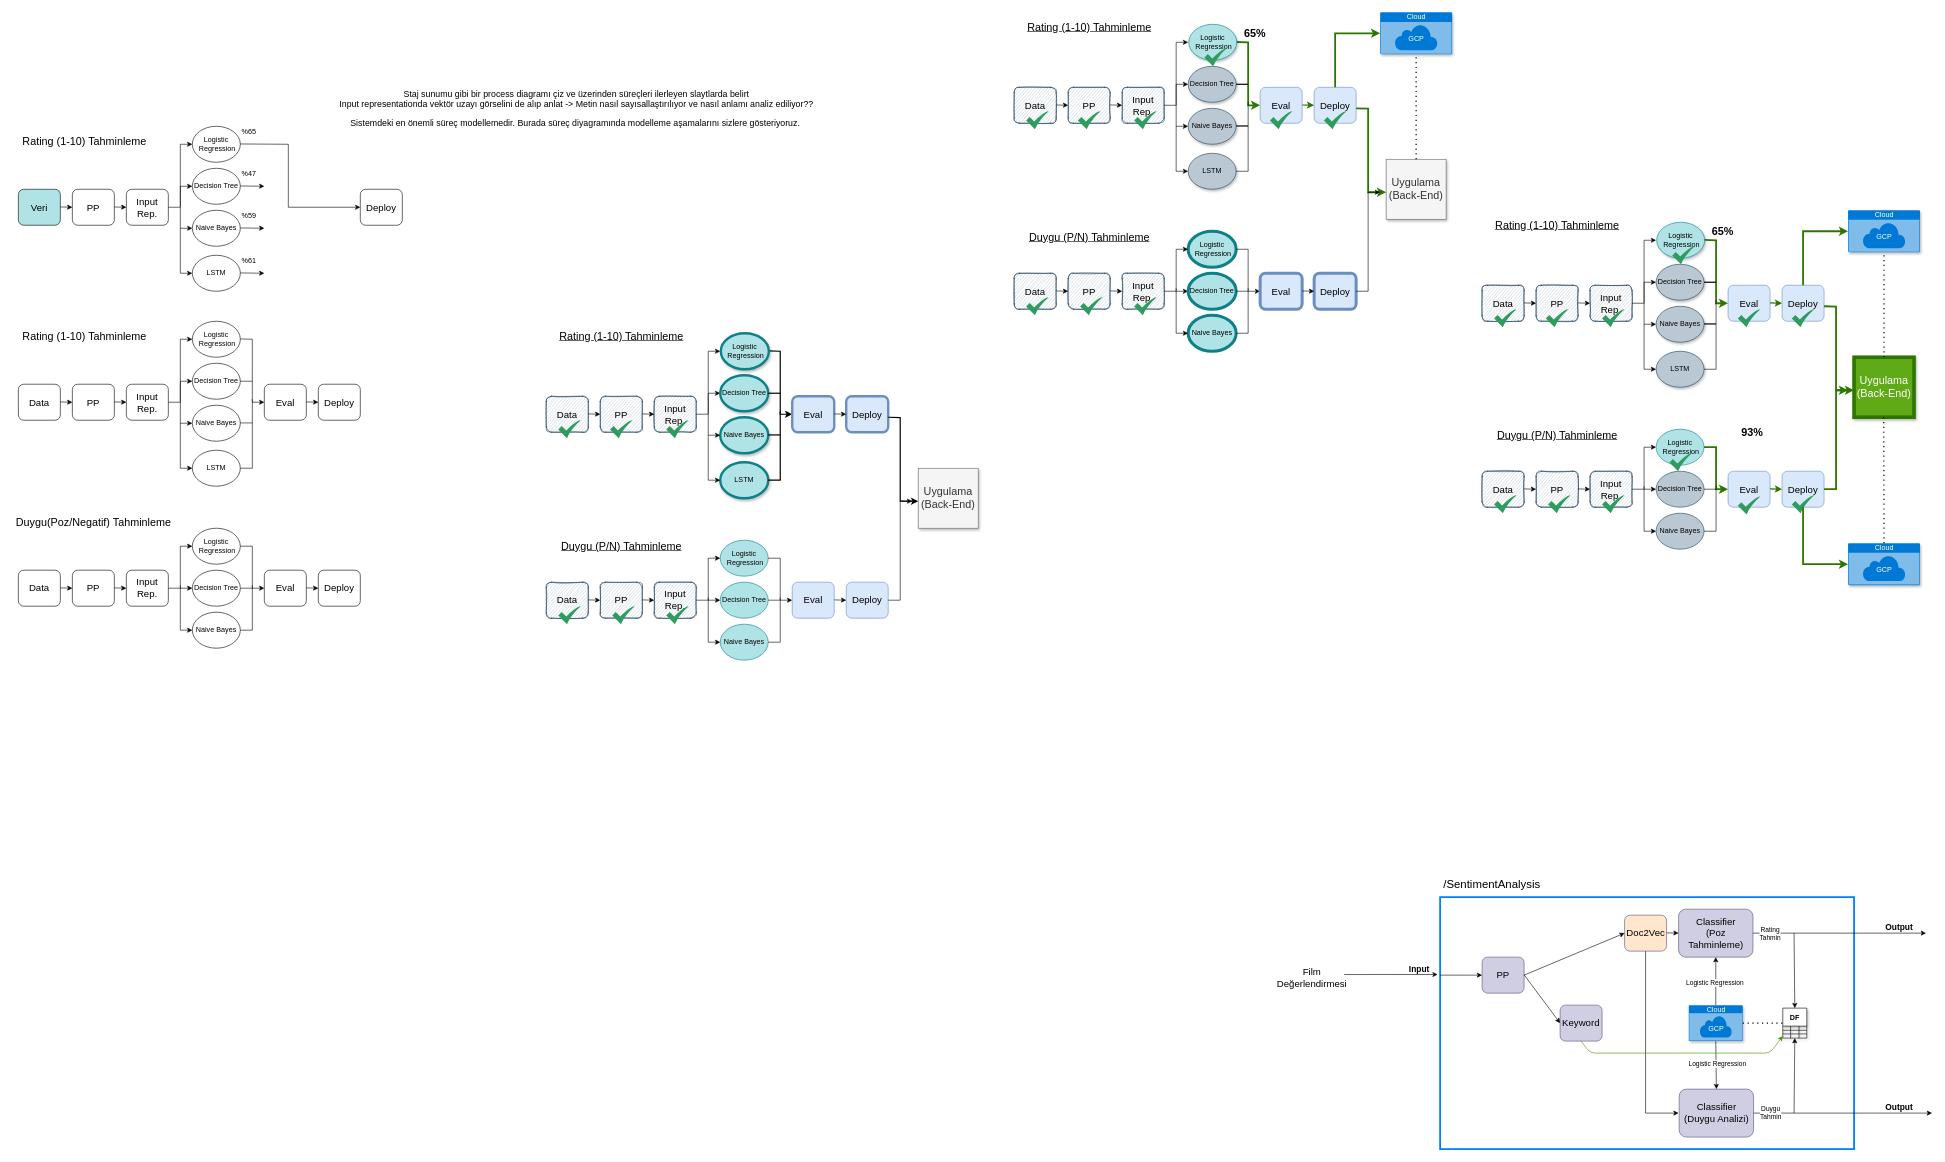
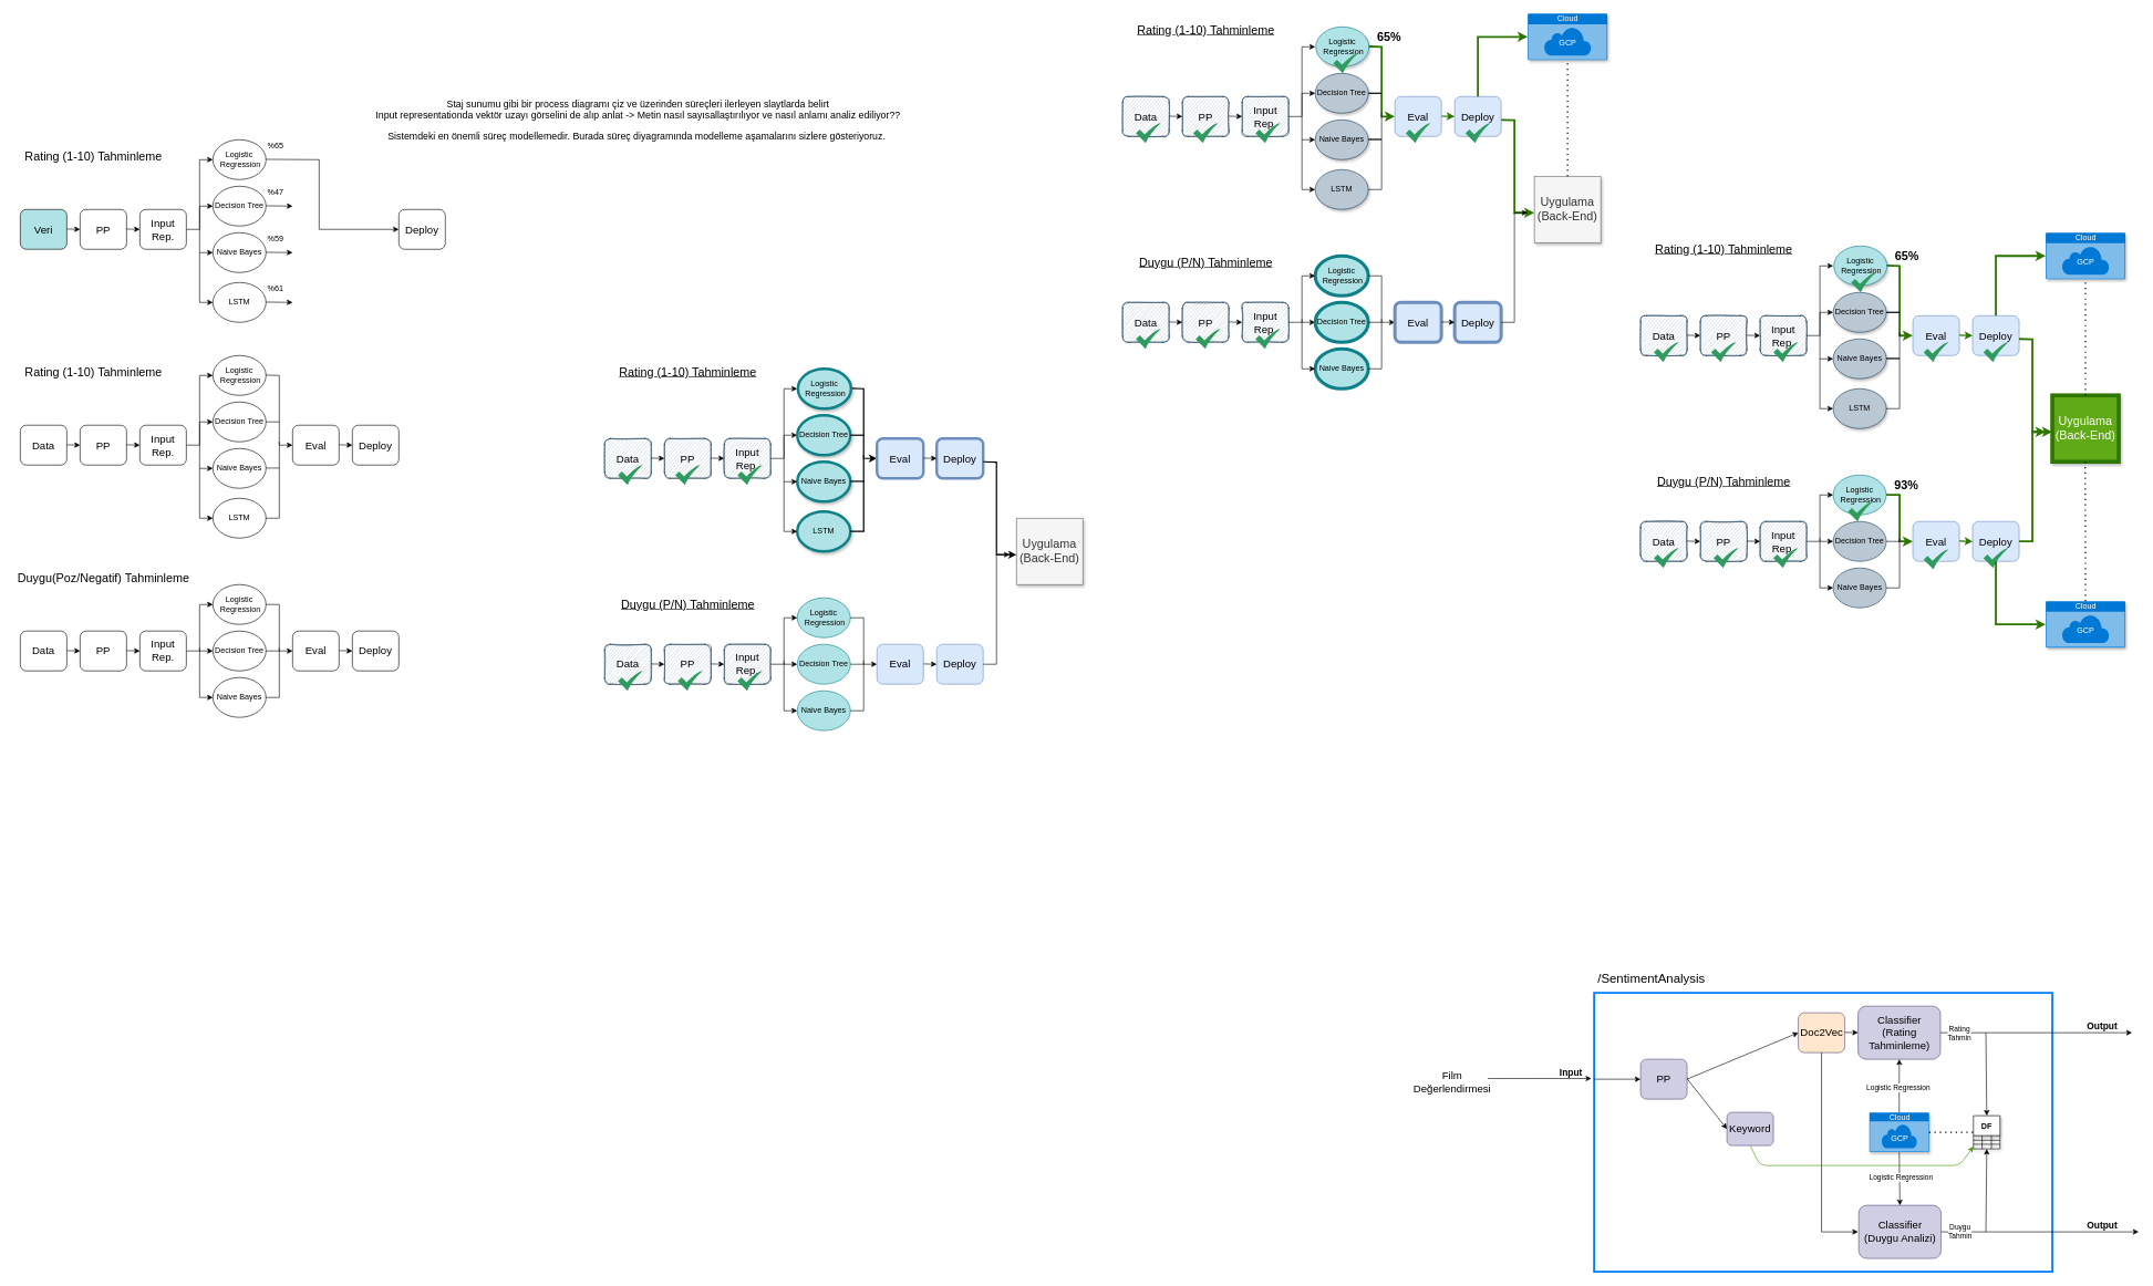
- <mxCell id="240" value="&lt;b&gt;&lt;font style=&quot;font-size: 18px&quot;&gt;93%&lt;/font&gt;&lt;/b&gt;" style="text;html=1;align=center;verticalAlign=middle;resizable=0;points=[];autosize=1;strokeColor=none;" vertex="1" parent="1"><mxGeometry x="2895" y="710" width="50" height="20" as="geometry" /></mxCell>
+ <mxCell id="240" value="&lt;b&gt;&lt;font style=&quot;font-size: 18px&quot;&gt;93%&lt;/font&gt;&lt;/b&gt;" style="text;html=1;align=center;verticalAlign=middle;resizable=0;points=[];autosize=1;strokeColor=none;" vertex="1" parent="1"><mxGeometry x="2845" y="720" width="50" height="20" as="geometry" /></mxCell>
- <mxCell id="246" value="&lt;font size=&quot;3&quot;&gt;Classifier&lt;br&gt;(Poz Tahminleme)&lt;br&gt;&lt;/font&gt;" style="rounded=1;whiteSpace=wrap;html=1;fillColor=#d0cee2;strokeColor=#56517e;shadow=0;sketch=0;" vertex="1" parent="1"><mxGeometry x="2797.5" y="1515" width="124" height="80" as="geometry" /></mxCell>
+ <mxCell id="246" value="&lt;font size=&quot;3&quot;&gt;Classifier&lt;br&gt;(Rating Tahminleme)&lt;br&gt;&lt;/font&gt;" style="rounded=1;whiteSpace=wrap;html=1;fillColor=#d0cee2;strokeColor=#56517e;shadow=0;sketch=0;" vertex="1" parent="1"><mxGeometry x="2797.5" y="1515" width="124" height="80" as="geometry" /></mxCell>
- <mxCell id="244" value="&lt;font size=&quot;3&quot;&gt;Keyword&lt;/font&gt;" style="rounded=1;whiteSpace=wrap;html=1;fillColor=#d0cee2;strokeColor=#56517e;shadow=0;sketch=0;" vertex="1" parent="1"><mxGeometry x="2600" y="1675" width="70" height="60" as="geometry" /></mxCell>
+ <mxCell id="244" value="&lt;font size=&quot;3&quot;&gt;Keyword&lt;/font&gt;" style="rounded=1;whiteSpace=wrap;html=1;fillColor=#d0cee2;strokeColor=#56517e;shadow=0;sketch=0;" vertex="1" parent="1"><mxGeometry x="2600" y="1675" width="70" height="50" as="geometry" /></mxCell>
